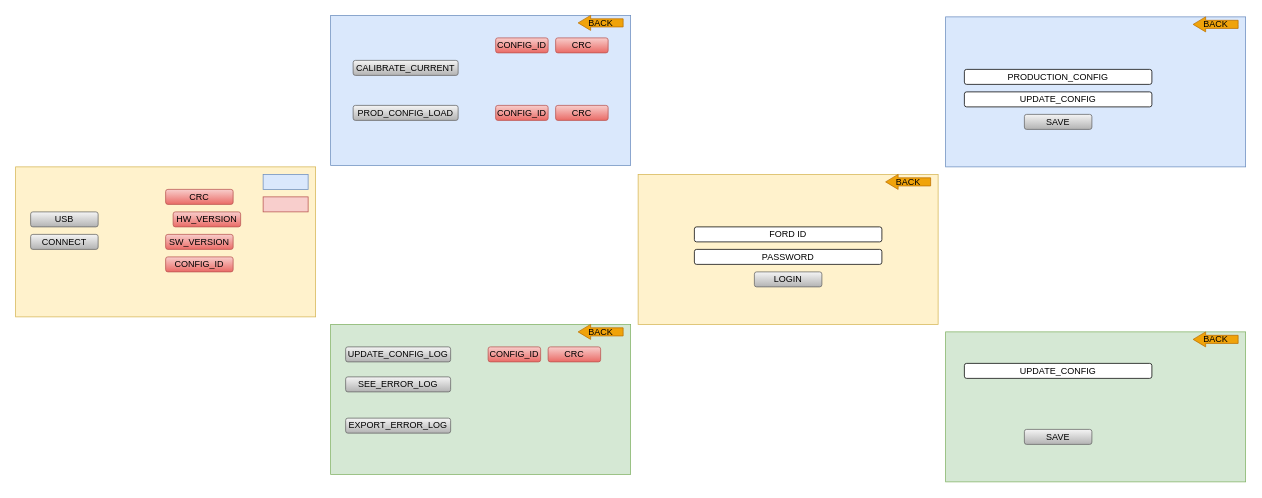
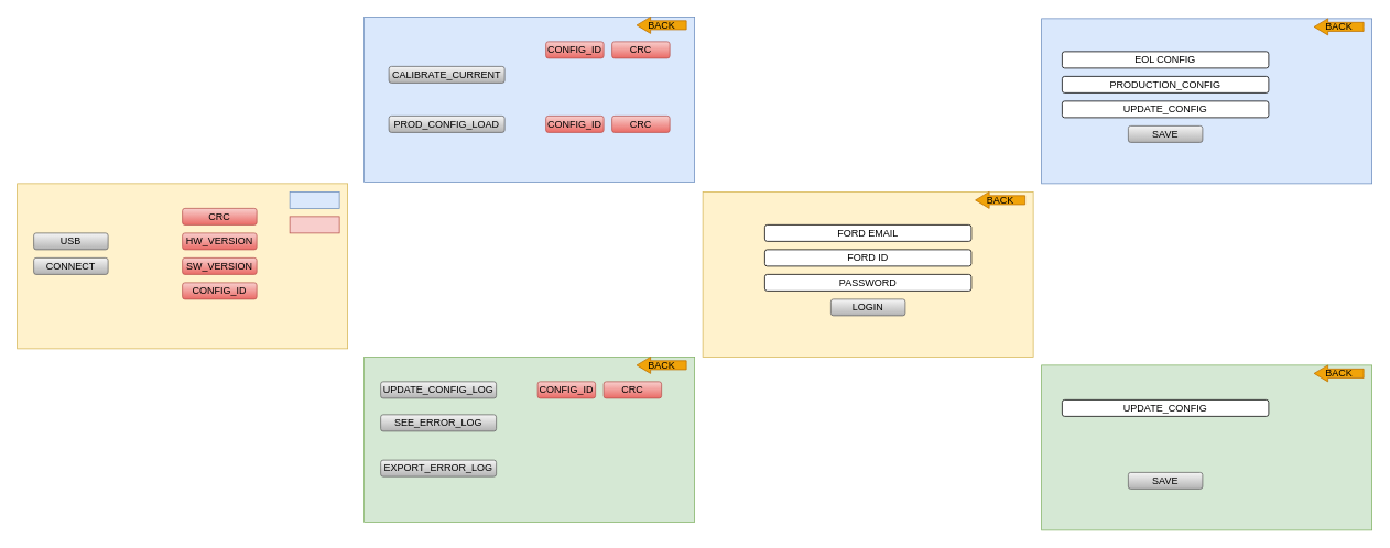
+ <mxCell id="37" value="EOL CONFIG" style="rounded=1;whiteSpace=wrap;html=1;" vertex="1" parent="35"><mxGeometry x="25" y="40" width="250" height="20" as="geometry" /></mxCell>
+ <mxCell id="30" value="FORD EMAIL" style="rounded=1;whiteSpace=wrap;html=1;" vertex="1" parent="28"><mxGeometry x="75" y="40" width="250" height="20" as="geometry" /></mxCell>
- <mxCell id="14" value="HW_VERSION" style="rounded=1;whiteSpace=wrap;html=1;fillColor=#f8cecc;strokeColor=#b85450;gradientColor=#ea6b66;" vertex="1" parent="9"><mxGeometry x="210" y="60" width="90" height="20" as="geometry" /></mxCell>
+ <mxCell id="14" value="HW_VERSION" style="rounded=1;whiteSpace=wrap;html=1;fillColor=#f8cecc;strokeColor=#b85450;gradientColor=#ea6b66;" vertex="1" parent="9"><mxGeometry x="200" y="60" width="90" height="20" as="geometry" /></mxCell>
